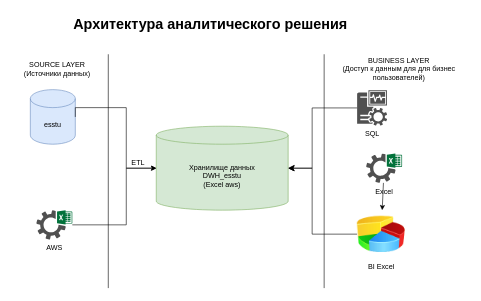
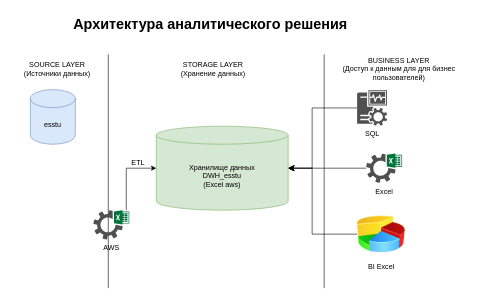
+ <mxCell id="14" value="STORAGE LAYER&lt;div&gt;(Хранение данных)&lt;/div&gt;" style="text;html=1;align=center;verticalAlign=middle;whiteSpace=wrap;rounded=0;" parent="1" vertex="1"><mxGeometry x="295" y="100" width="120" height="30" as="geometry" /></mxCell>
- <mxCell id="18" style="edgeStyle=orthogonalEdgeStyle;rounded=0;orthogonalLoop=1;jettySize=auto;html=1;exitX=1;exitY=0.5;exitDx=0;exitDy=0;exitPerimeter=0;entryX=0;entryY=0.5;entryDx=0;entryDy=0;entryPerimeter=0;" edge="1" parent="1" source="17" target="5"><mxGeometry relative="1" as="geometry"><Array as="points"><mxPoint x="125" y="179" /><mxPoint x="210" y="179" /><mxPoint x="210" y="280" /></Array></mxGeometry></mxCell>
- <mxCell id="12" value="" style="endArrow=classic;html=1;rounded=0;" parent="1" source="8" target="7" edge="1"><mxGeometry width="50" height="50" relative="1" as="geometry"><mxPoint x="550" y="500" as="sourcePoint" /><mxPoint x="600" y="450" as="targetPoint" /></mxGeometry></mxCell>
+ <mxCell id="12" value="" style="endArrow=classic;html=1;rounded=0;" parent="1" source="8" target="5" edge="1"><mxGeometry width="50" height="50" relative="1" as="geometry"><mxPoint x="550" y="500" as="sourcePoint" /><mxPoint x="600" y="450" as="targetPoint" /></mxGeometry></mxCell>
- <mxCell id="16" value="AWS&lt;div&gt;&lt;br&gt;&lt;/div&gt;" style="sketch=0;pointerEvents=1;shadow=0;dashed=0;html=1;strokeColor=none;fillColor=#505050;labelPosition=center;verticalLabelPosition=bottom;verticalAlign=top;outlineConnect=0;align=center;shape=mxgraph.office.services.excel_services;" parent="1" vertex="1"><mxGeometry x="60" y="350" width="60" height="49" as="geometry" /></mxCell>
+ <mxCell id="16" value="AWS&lt;div&gt;&lt;br&gt;&lt;/div&gt;" style="sketch=0;pointerEvents=1;shadow=0;dashed=0;html=1;strokeColor=none;fillColor=#505050;labelPosition=center;verticalLabelPosition=bottom;verticalAlign=top;outlineConnect=0;align=center;shape=mxgraph.office.services.excel_services;" parent="1" vertex="1"><mxGeometry x="155" y="350" width="60" height="49" as="geometry" /></mxCell>
